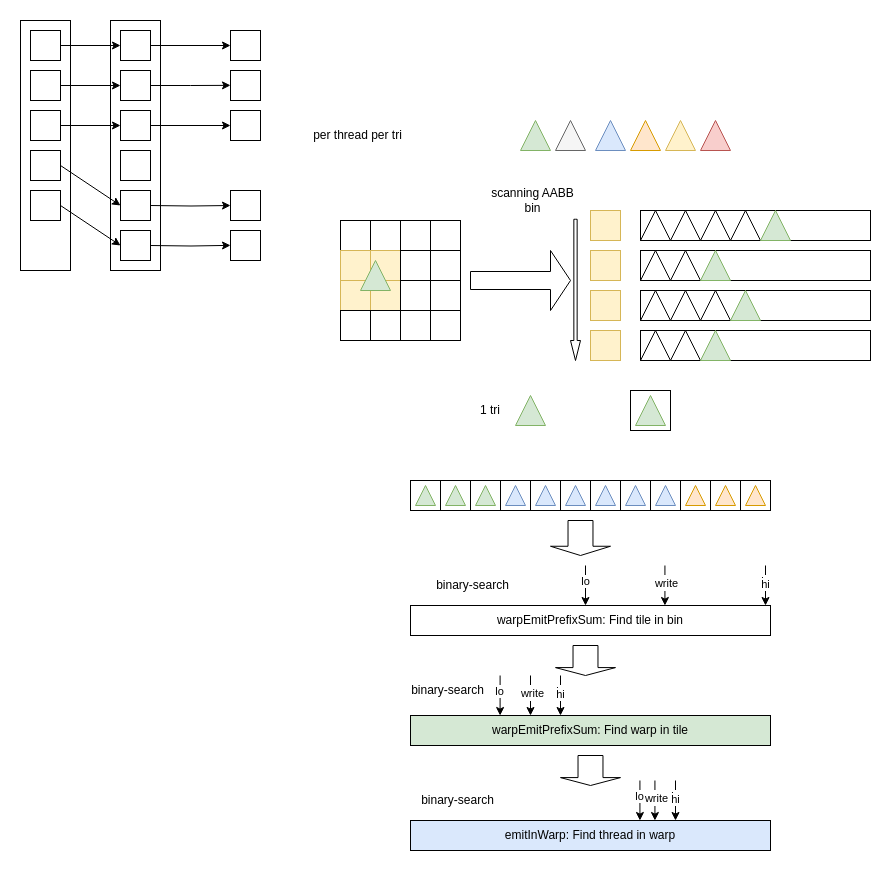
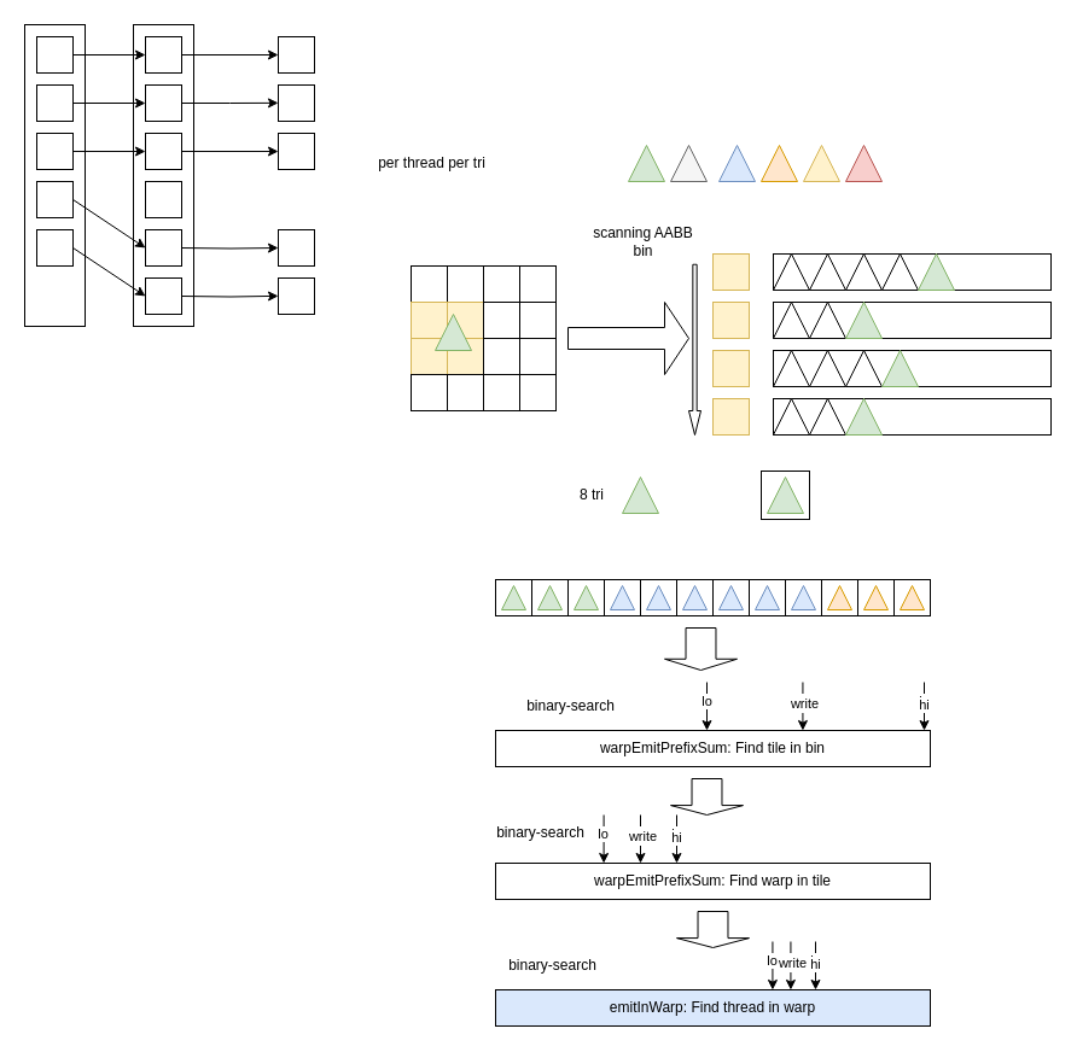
- <mxCell id="79" value="1 tri" style="text;html=1;align=center;verticalAlign=middle;whiteSpace=wrap;rounded=0;" vertex="1" parent="74"><mxGeometry y="5" width="60" height="30" as="geometry" /></mxCell>
+ <mxCell id="79" value="8 tri" style="text;html=1;align=center;verticalAlign=middle;whiteSpace=wrap;rounded=0;" vertex="1" parent="74"><mxGeometry y="5" width="60" height="30" as="geometry" /></mxCell>
- <mxCell id="121" value="warpEmitPrefixSum: Find warp in tile" style="rounded=0;whiteSpace=wrap;html=1;fillColor=#d5e8d4;" vertex="1" parent="1"><mxGeometry x="410" y="715" width="360" height="30" as="geometry" /></mxCell>
+ <mxCell id="121" value="warpEmitPrefixSum: Find warp in tile" style="rounded=0;whiteSpace=wrap;html=1;" vertex="1" parent="1"><mxGeometry x="410" y="715" width="360" height="30" as="geometry" /></mxCell>
